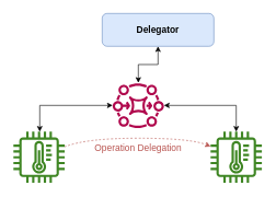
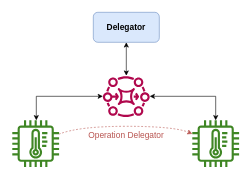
- <mxCell id="8" value="&lt;b&gt;&lt;font style=&quot;font-size: 14px&quot;&gt;Delegator&lt;/font&gt;&lt;/b&gt;" style="rounded=1;whiteSpace=wrap;html=1;fillColor=#dae8fc;strokeColor=#6c8ebf;" vertex="1" parent="1"><mxGeometry x="155" y="20" width="170" height="50" as="geometry" /></mxCell>
+ <mxCell id="8" value="&lt;b&gt;&lt;font style=&quot;font-size: 14px&quot;&gt;Delegator&lt;/font&gt;&lt;/b&gt;" style="rounded=1;whiteSpace=wrap;html=1;fillColor=#dae8fc;strokeColor=#6c8ebf;" vertex="1" parent="1"><mxGeometry x="155" y="20" width="110" height="50" as="geometry" /></mxCell>
- <mxCell id="10" value="&lt;font color=&quot;#b85450&quot;&gt;Operation Delegation&lt;/font&gt;" style="text;html=1;strokeColor=none;fillColor=none;align=center;verticalAlign=middle;whiteSpace=wrap;rounded=0;fontSize=14;" vertex="1" parent="1"><mxGeometry x="100" y="210" width="220" height="30" as="geometry" /></mxCell>
+ <mxCell id="10" value="&lt;font color=&quot;#b85450&quot;&gt;Operation Delegator&lt;/font&gt;" style="text;html=1;strokeColor=none;fillColor=none;align=center;verticalAlign=middle;whiteSpace=wrap;rounded=0;fontSize=14;" vertex="1" parent="1"><mxGeometry x="100" y="210" width="220" height="30" as="geometry" /></mxCell>
